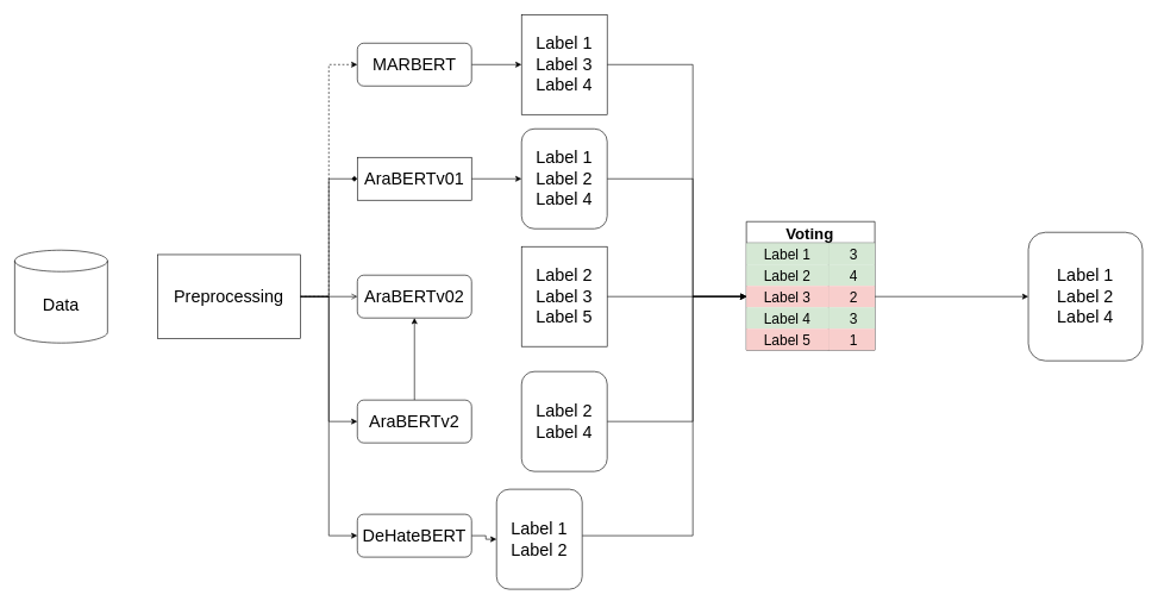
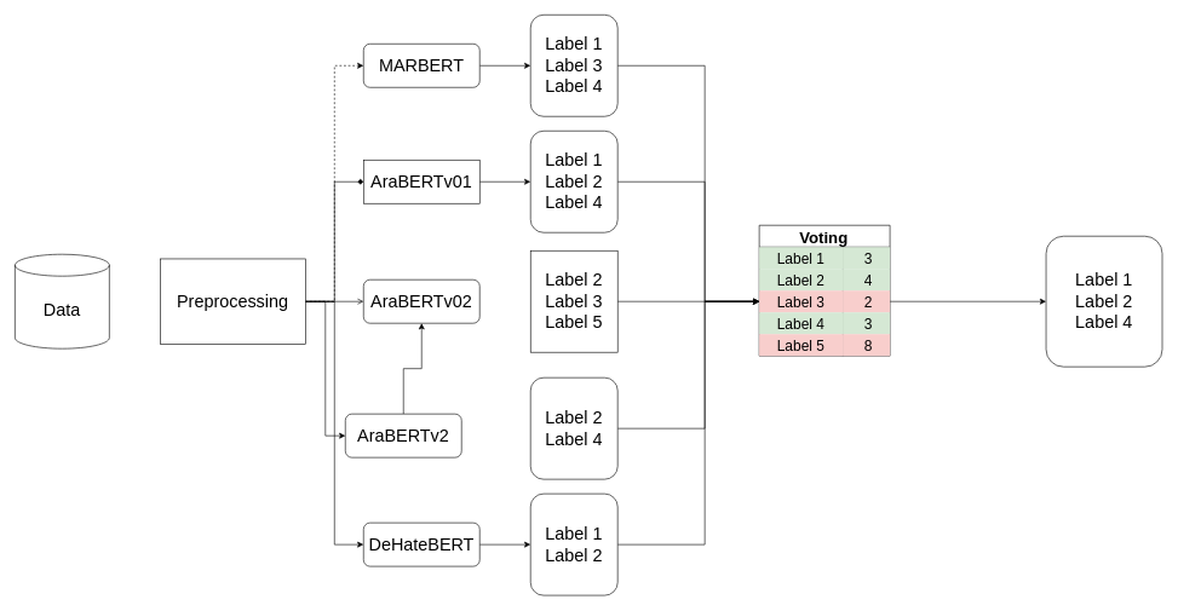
- <mxCell id="19" value="Label 1&lt;br&gt;Label 3&lt;br&gt;Label 4" style="whiteSpace=wrap;html=1;fontSize=24;rounded=0;" vertex="1" parent="1"><mxGeometry x="730" y="20" width="120" height="140" as="geometry" /></mxCell>
+ <mxCell id="19" value="Label 1&lt;br&gt;Label 3&lt;br&gt;Label 4" style="rounded=1;whiteSpace=wrap;html=1;fontSize=24;" vertex="1" parent="1"><mxGeometry x="730" y="20" width="120" height="140" as="geometry" /></mxCell>
- <mxCell id="45" value="1" style="shape=partialRectangle;html=1;whiteSpace=wrap;connectable=0;fillColor=#f8cecc;top=0;left=0;bottom=0;right=0;align=center;spacingLeft=6;overflow=hidden;fontSize=20;strokeColor=#b85450;" vertex="1" parent="43"><mxGeometry x="115" width="65" height="30" as="geometry"><mxRectangle width="65" height="30" as="alternateBounds" /></mxGeometry></mxCell>
+ <mxCell id="45" value="8" style="shape=partialRectangle;html=1;whiteSpace=wrap;connectable=0;fillColor=#f8cecc;top=0;left=0;bottom=0;right=0;align=center;spacingLeft=6;overflow=hidden;fontSize=20;strokeColor=#b85450;" vertex="1" parent="43"><mxGeometry x="115" width="65" height="30" as="geometry"><mxRectangle width="65" height="30" as="alternateBounds" /></mxGeometry></mxCell>
- <mxCell id="15" value="AraBERTv2" style="rounded=1;whiteSpace=wrap;html=1;fontSize=24;" vertex="1" parent="1"><mxGeometry x="500" y="560" width="160" height="60" as="geometry" /></mxCell>
+ <mxCell id="15" value="AraBERTv2" style="rounded=1;whiteSpace=wrap;html=1;fontSize=24;" vertex="1" parent="1"><mxGeometry x="475" y="570" width="160" height="60" as="geometry" /></mxCell>
- <mxCell id="27" value="Label 1&lt;br&gt;Label 2" style="rounded=1;whiteSpace=wrap;html=1;fontSize=24;" vertex="1" parent="1"><mxGeometry x="695" y="685" width="120" height="140" as="geometry" /></mxCell>
+ <mxCell id="27" value="Label 1&lt;br&gt;Label 2" style="rounded=1;whiteSpace=wrap;html=1;fontSize=24;" vertex="1" parent="1"><mxGeometry x="730" y="680" width="120" height="140" as="geometry" /></mxCell>
